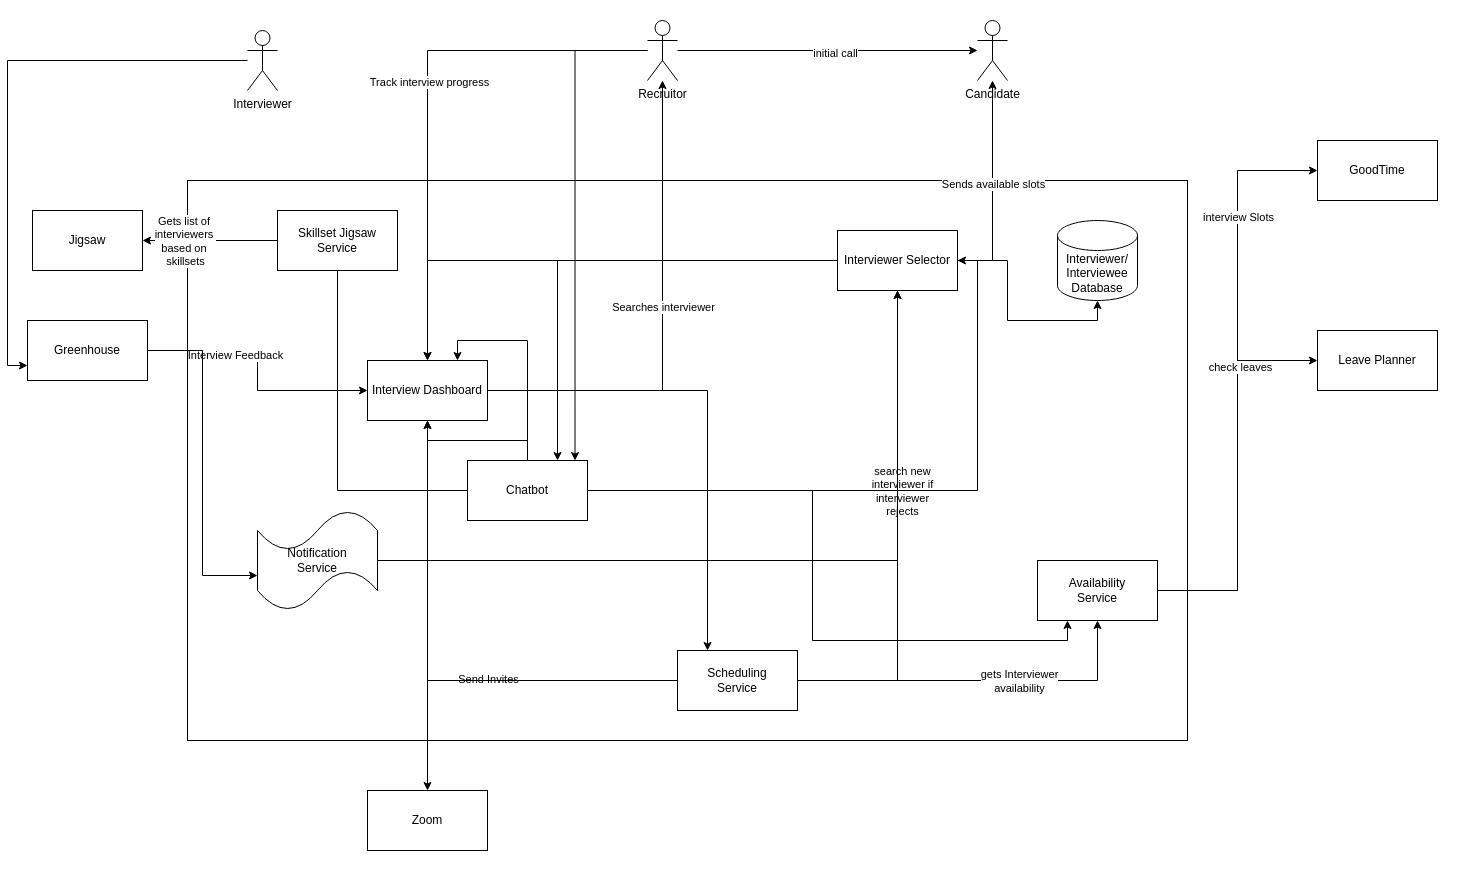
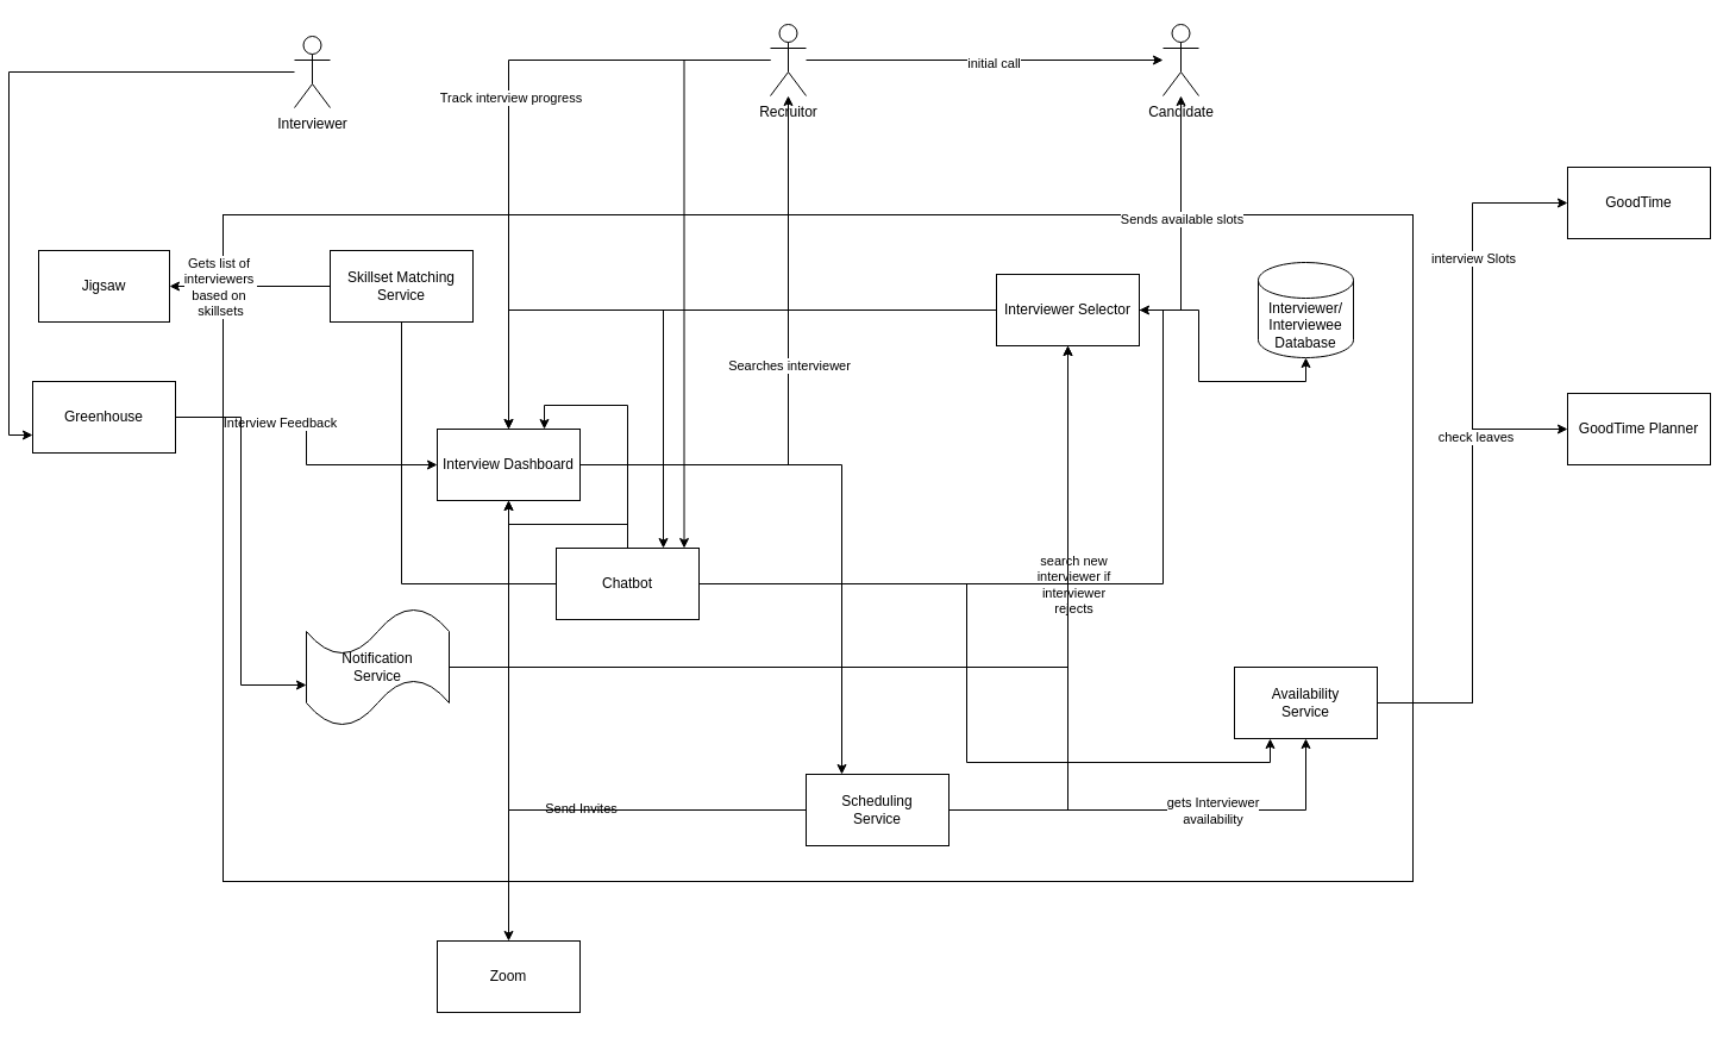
- <mxCell id="9" value="Skillset Jigsaw Service" style="rounded=0;whiteSpace=wrap;html=1;" parent="1" vertex="1"><mxGeometry x="270" y="210" width="120" height="60" as="geometry" /></mxCell>
+ <mxCell id="9" value="Skillset Matching Service" style="rounded=0;whiteSpace=wrap;html=1;" parent="1" vertex="1"><mxGeometry x="270" y="210" width="120" height="60" as="geometry" /></mxCell>
- <mxCell id="30" value="Leave Planner" style="rounded=0;whiteSpace=wrap;html=1;" parent="1" vertex="1"><mxGeometry x="1310" y="330" width="120" height="60" as="geometry" /></mxCell>
+ <mxCell id="30" value="GoodTime Planner" style="rounded=0;whiteSpace=wrap;html=1;" parent="1" vertex="1"><mxGeometry x="1310" y="330" width="120" height="60" as="geometry" /></mxCell>
